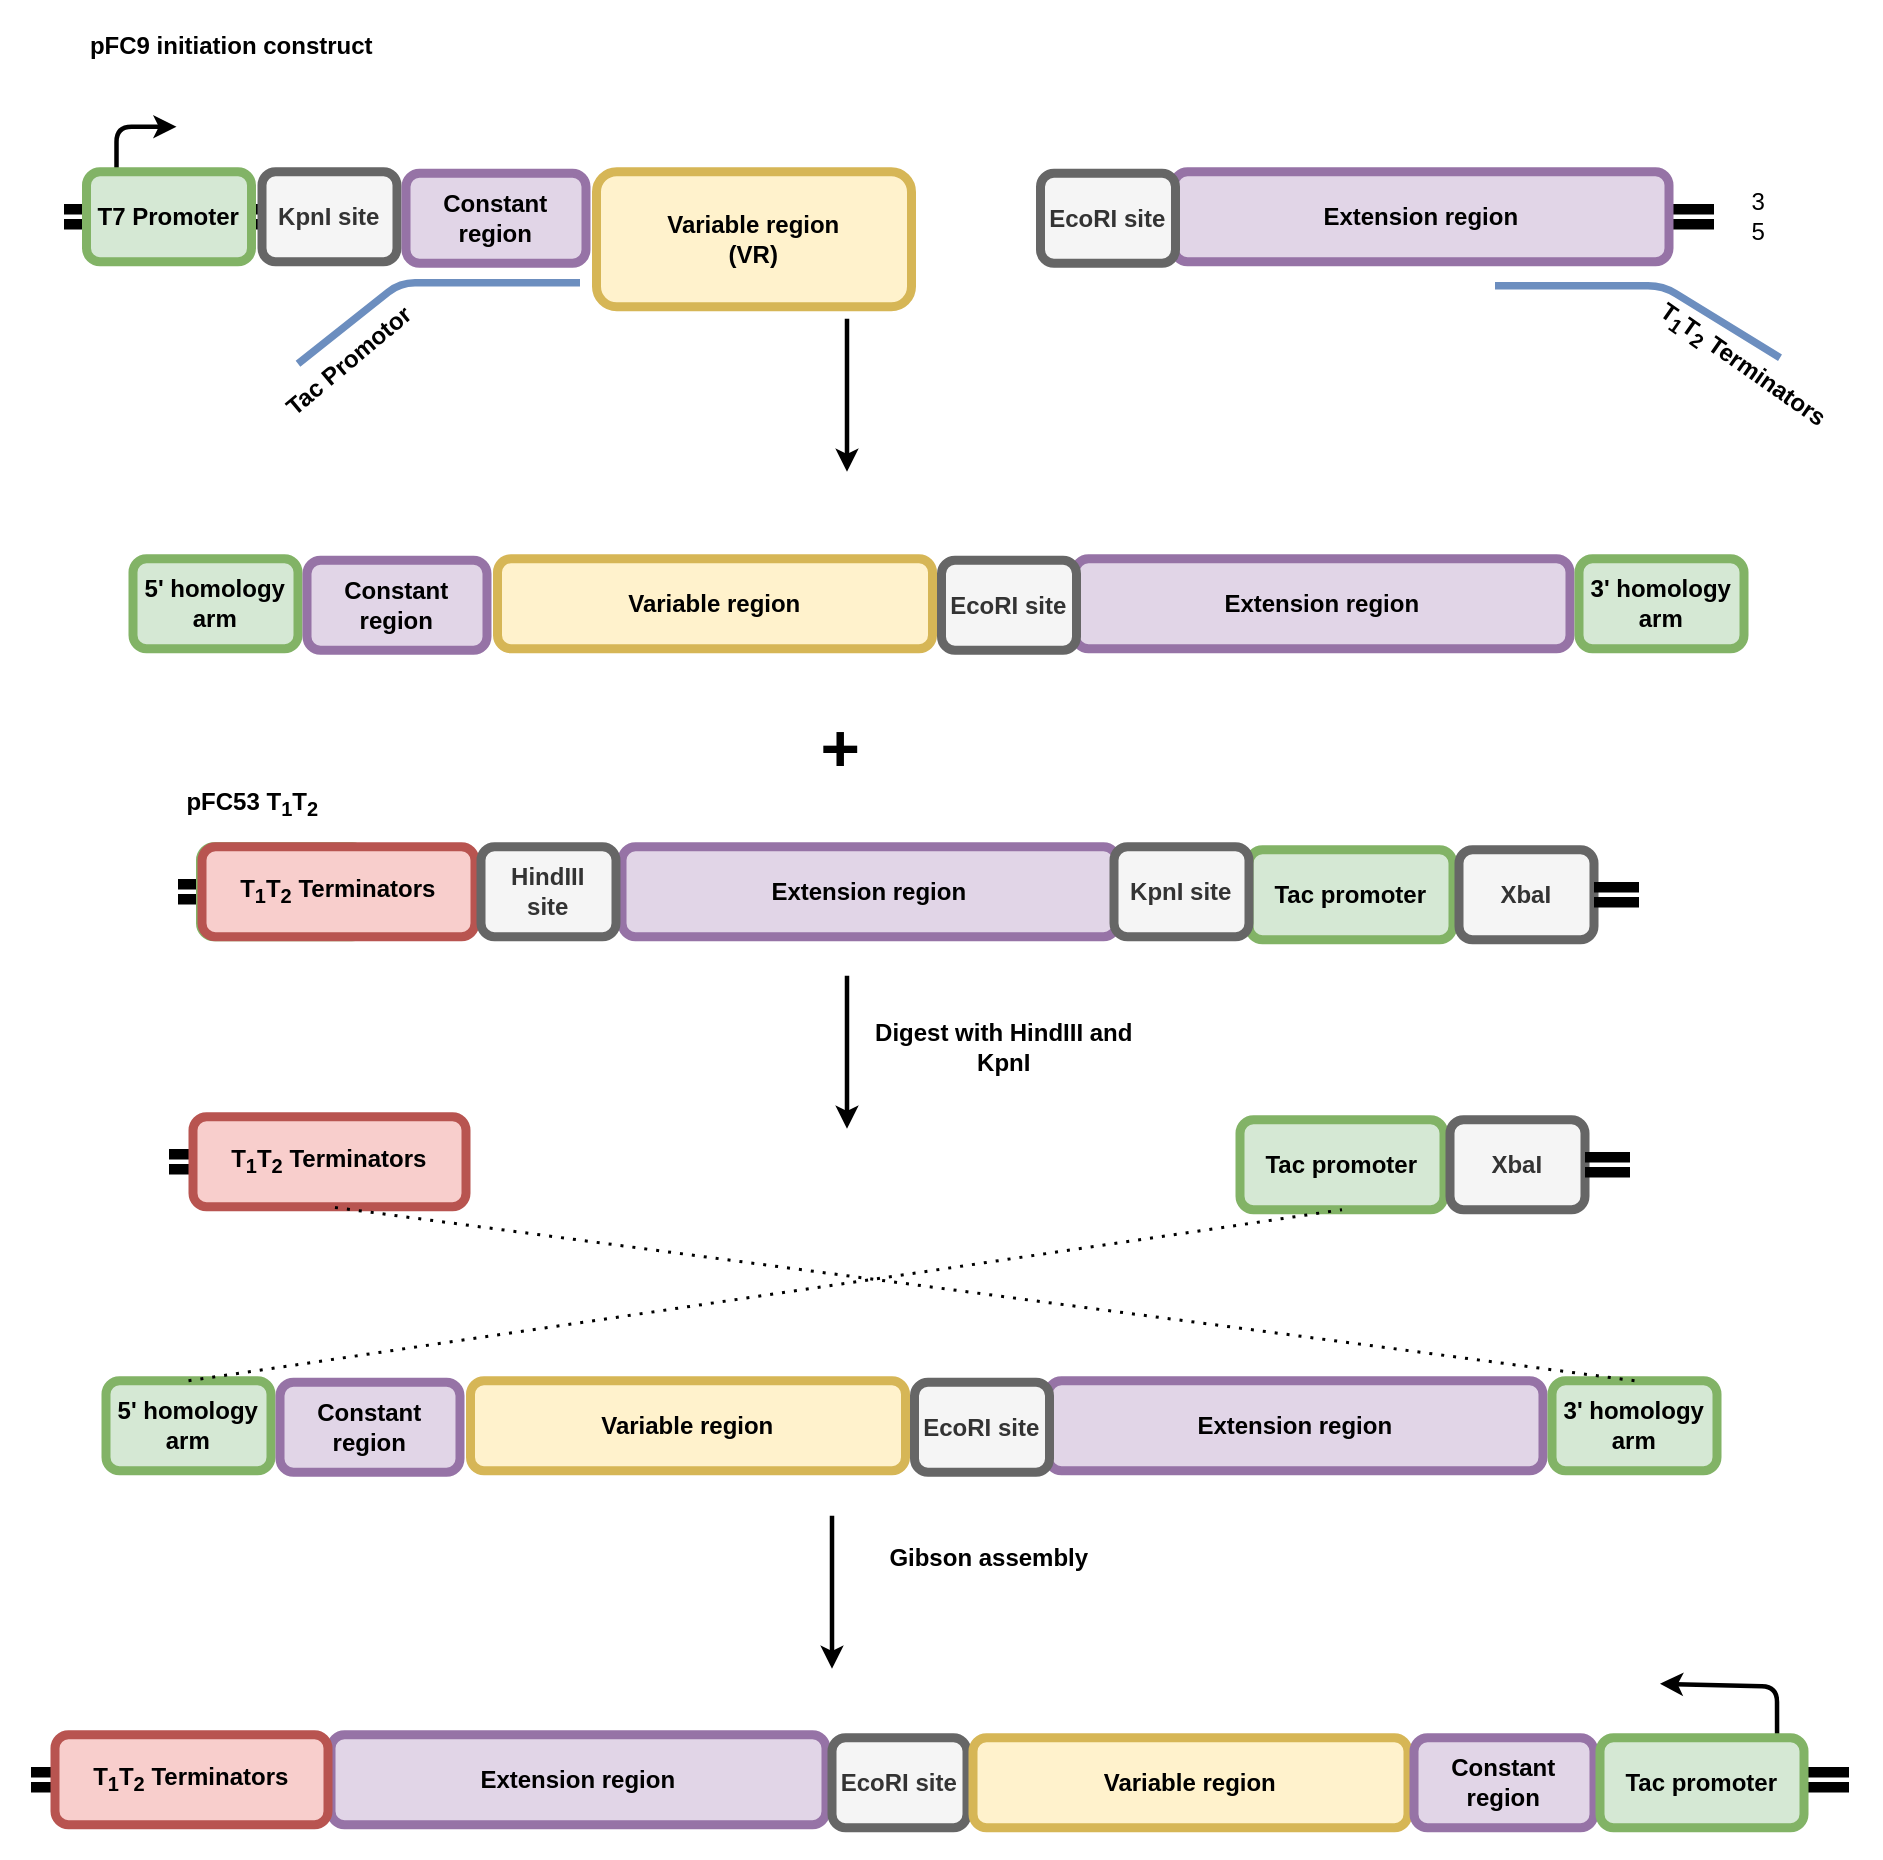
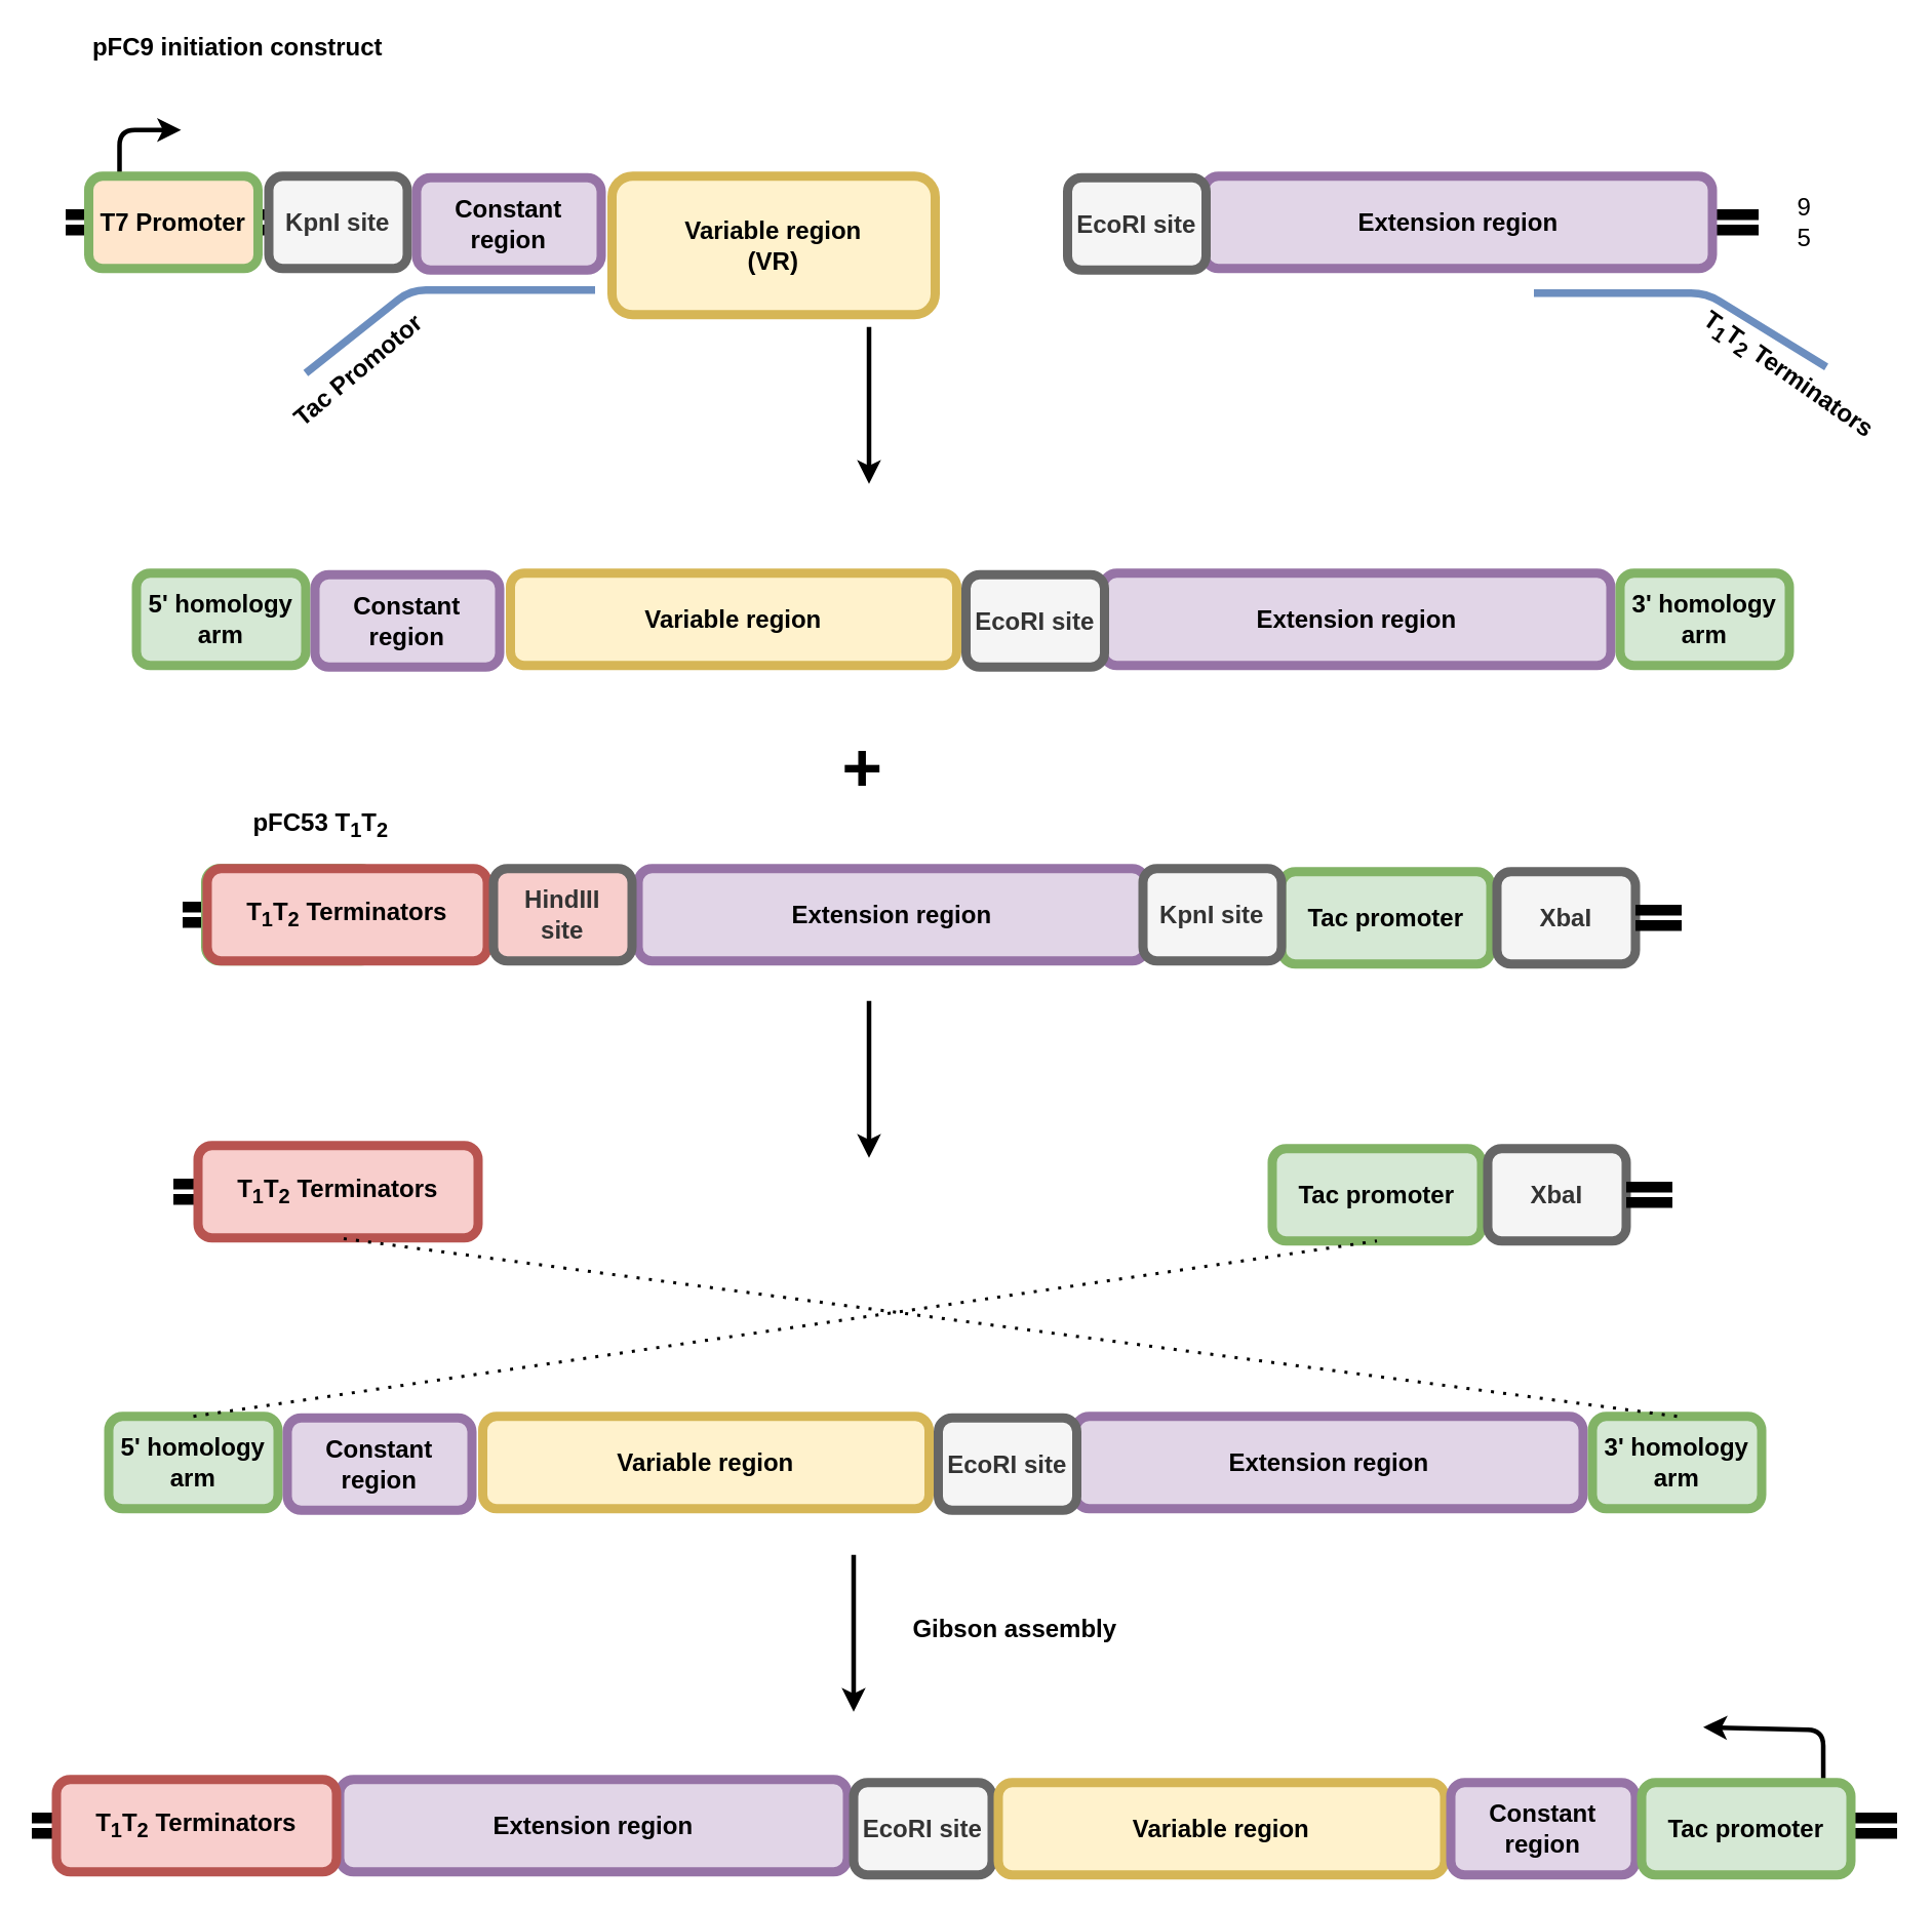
- <mxCell id="33" value="3" style="text;html=1;strokeColor=none;fillColor=none;align=center;verticalAlign=middle;whiteSpace=wrap;rounded=0;fontSize=16;" parent="1" vertex="1"><mxGeometry x="1152" y="124" width="40" height="20" as="geometry" /></mxCell>
+ <mxCell id="33" value="9" style="text;html=1;strokeColor=none;fillColor=none;align=center;verticalAlign=middle;whiteSpace=wrap;rounded=0;fontSize=16;" parent="1" vertex="1"><mxGeometry x="1152" y="124" width="40" height="20" as="geometry" /></mxCell>
- <mxCell id="10" value="T7 Promoter" style="rounded=1;whiteSpace=wrap;html=1;strokeWidth=6;rotation=0;fillColor=#d5e8d4;strokeColor=#82b366;fontStyle=1;fontSize=16;" parent="1" vertex="1"><mxGeometry x="57" y="114" width="110" height="60" as="geometry" /></mxCell>
+ <mxCell id="10" value="T7 Promoter" style="rounded=1;whiteSpace=wrap;html=1;strokeWidth=6;rotation=0;fillColor=#ffe6cc;strokeColor=#82b366;fontStyle=1;fontSize=16;" parent="1" vertex="1"><mxGeometry x="57" y="114" width="110" height="60" as="geometry" /></mxCell>
- <mxCell id="62" value="&lt;span style=&quot;font-weight: 700&quot;&gt;pFC53 T&lt;/span&gt;&lt;sub style=&quot;font-weight: 700&quot;&gt;1&lt;/sub&gt;&lt;span style=&quot;font-weight: 700&quot;&gt;T&lt;/span&gt;&lt;sub style=&quot;font-weight: 700&quot;&gt;2&lt;/sub&gt;" style="text;html=1;strokeColor=none;fillColor=none;align=center;verticalAlign=middle;whiteSpace=wrap;rounded=0;fontSize=16;" parent="1" vertex="1"><mxGeometry x="64" y="526" width="208" height="20" as="geometry" /></mxCell>
+ <mxCell id="62" value="&lt;span style=&quot;font-weight: 700&quot;&gt;pFC53 T&lt;/span&gt;&lt;sub style=&quot;font-weight: 700&quot;&gt;1&lt;/sub&gt;&lt;span style=&quot;font-weight: 700&quot;&gt;T&lt;/span&gt;&lt;sub style=&quot;font-weight: 700&quot;&gt;2&lt;/sub&gt;" style="text;html=1;strokeColor=none;fillColor=none;align=center;verticalAlign=middle;whiteSpace=wrap;rounded=0;fontSize=16;" parent="1" vertex="1"><mxGeometry x="104" y="526" width="208" height="20" as="geometry" /></mxCell>
- <mxCell id="31" value="HindIII&lt;br&gt;site" style="rounded=1;whiteSpace=wrap;html=1;fillColor=#f5f5f5;strokeColor=#666666;fontStyle=1;fontSize=16;fontColor=#333333;strokeWidth=6;" parent="1" vertex="1"><mxGeometry x="320" y="564" width="90" height="60" as="geometry" /></mxCell>
+ <mxCell id="31" value="HindIII&lt;br&gt;site" style="rounded=1;whiteSpace=wrap;html=1;fillColor=#f8cecc;strokeColor=#666666;fontStyle=1;fontSize=16;fontColor=#333333;strokeWidth=6;" parent="1" vertex="1"><mxGeometry x="320" y="564" width="90" height="60" as="geometry" /></mxCell>
- <mxCell id="53" value="Digest with HindIII and KpnI" style="text;html=1;strokeColor=none;fillColor=none;align=center;verticalAlign=middle;whiteSpace=wrap;rounded=0;fontSize=16;fontStyle=1" parent="1" vertex="1"><mxGeometry x="580" y="688" width="178" height="20" as="geometry" /></mxCell>
- <mxCell id="55" value="Gibson assembly" style="text;html=1;strokeColor=none;fillColor=none;align=center;verticalAlign=middle;whiteSpace=wrap;rounded=0;fontSize=16;fontStyle=1" parent="1" vertex="1"><mxGeometry x="570" y="1028" width="178" height="20" as="geometry" /></mxCell>
+ <mxCell id="55" value="Gibson assembly" style="text;html=1;strokeColor=none;fillColor=none;align=center;verticalAlign=middle;whiteSpace=wrap;rounded=0;fontSize=16;fontStyle=1" parent="1" vertex="1"><mxGeometry x="570" y="1048" width="178" height="20" as="geometry" /></mxCell>
